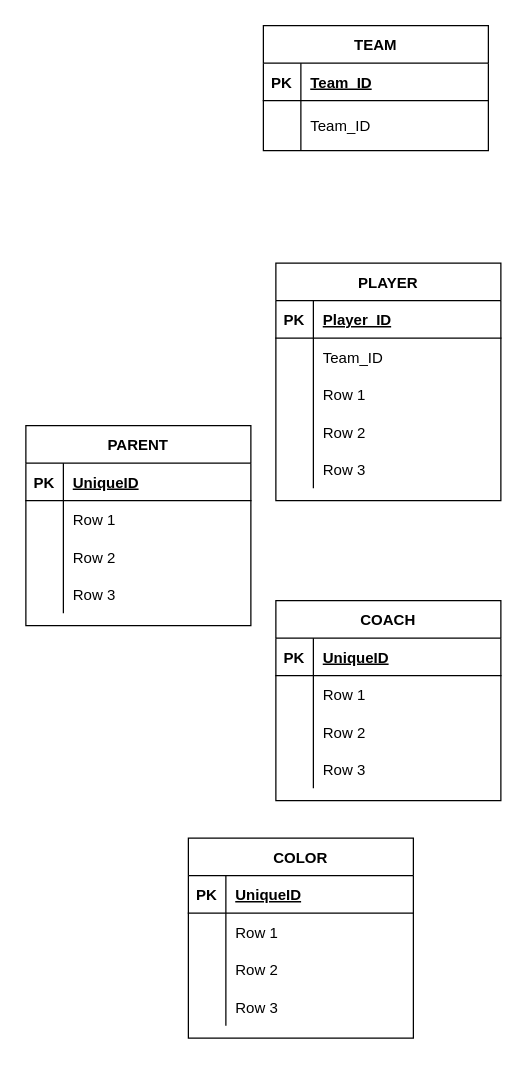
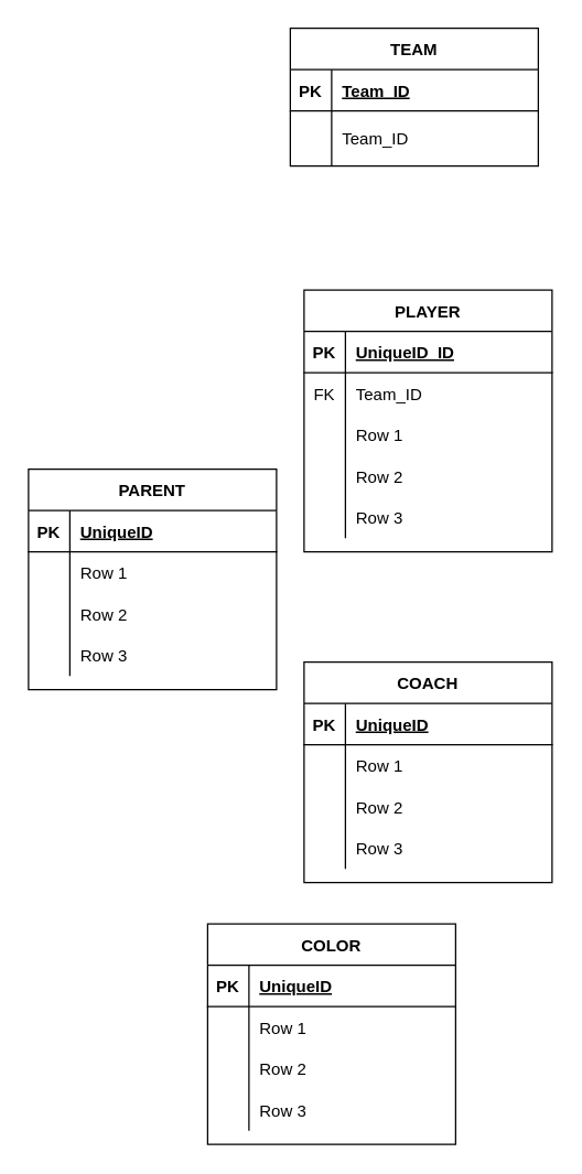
- <mxCell id="25" value="Player_ID" style="shape=partialRectangle;connectable=0;fillColor=none;top=0;left=0;bottom=0;right=0;align=left;spacingLeft=6;fontStyle=5;overflow=hidden;" vertex="1" parent="23"><mxGeometry x="30" width="150" height="30" as="geometry" /></mxCell>
+ <mxCell id="25" value="UniqueID_ID" style="shape=partialRectangle;connectable=0;fillColor=none;top=0;left=0;bottom=0;right=0;align=left;spacingLeft=6;fontStyle=5;overflow=hidden;" vertex="1" parent="23"><mxGeometry x="30" width="150" height="30" as="geometry" /></mxCell>
+ <mxCell id="27" value="FK" style="shape=partialRectangle;connectable=0;fillColor=none;top=0;left=0;bottom=0;right=0;fontStyle=0;overflow=hidden;" vertex="1" parent="26"><mxGeometry width="30" height="30" as="geometry" /></mxCell>
